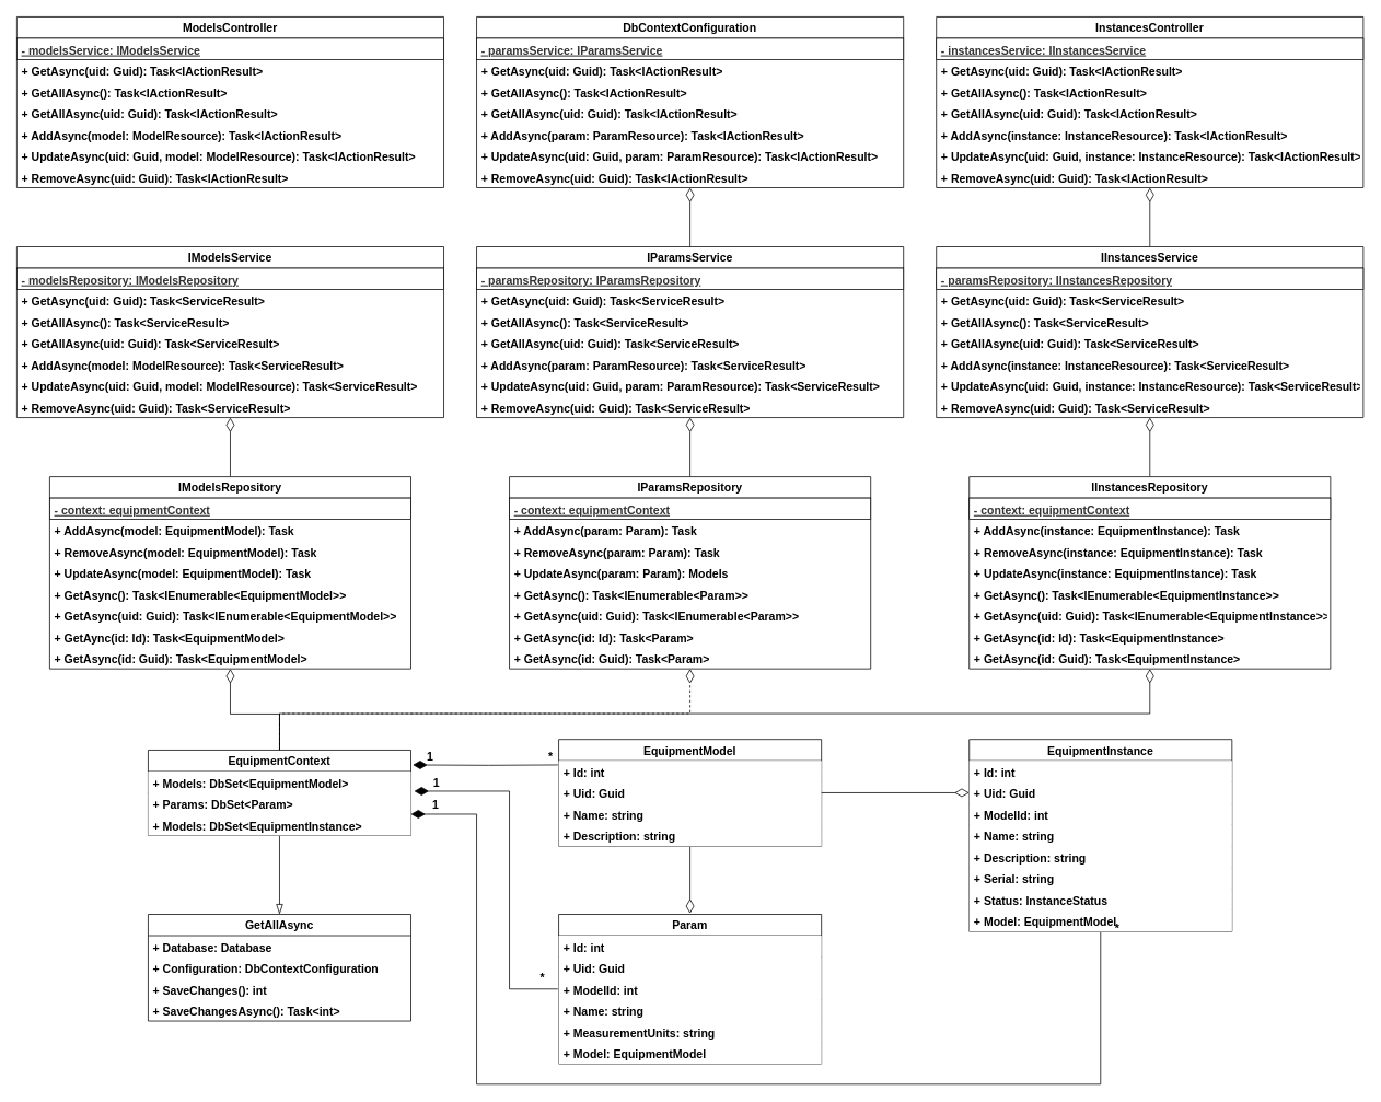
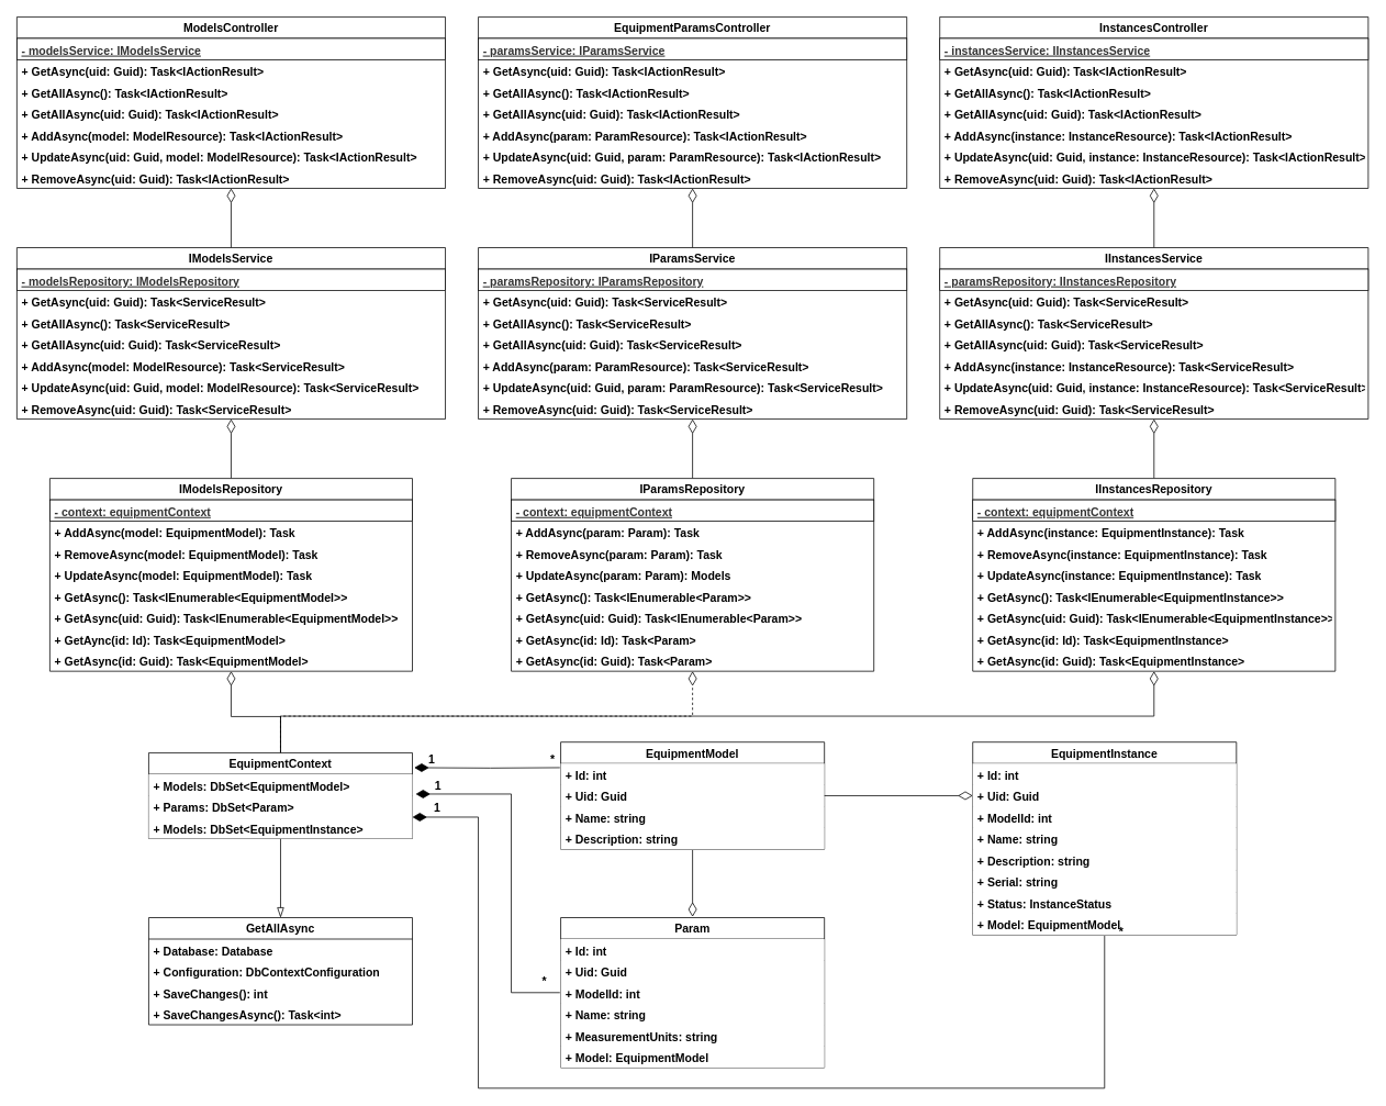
- <mxCell id="40" value="DbContextConfiguration" style="swimlane;fontStyle=1;childLayout=stackLayout;horizontal=1;startSize=26;horizontalStack=0;resizeParent=1;resizeParentMax=0;resizeLast=0;collapsible=1;marginBottom=0;fontSize=14;" parent="1" vertex="1"><mxGeometry x="580" y="20" width="520" height="208" as="geometry" /></mxCell>
+ <mxCell id="40" value="EquipmentParamsController" style="swimlane;fontStyle=1;childLayout=stackLayout;horizontal=1;startSize=26;horizontalStack=0;resizeParent=1;resizeParentMax=0;resizeLast=0;collapsible=1;marginBottom=0;fontSize=14;" parent="1" vertex="1"><mxGeometry x="580" y="20" width="520" height="208" as="geometry" /></mxCell>
+ <mxCell id="56" style="edgeStyle=orthogonalEdgeStyle;rounded=0;orthogonalLoop=1;jettySize=auto;html=1;exitX=0.5;exitY=0;exitDx=0;exitDy=0;fontSize=14;endArrow=diamondThin;endFill=0;startSize=6;endSize=15;fontStyle=1" parent="1" source="57" target="2" edge="1"><mxGeometry relative="1" as="geometry" /></mxCell>
